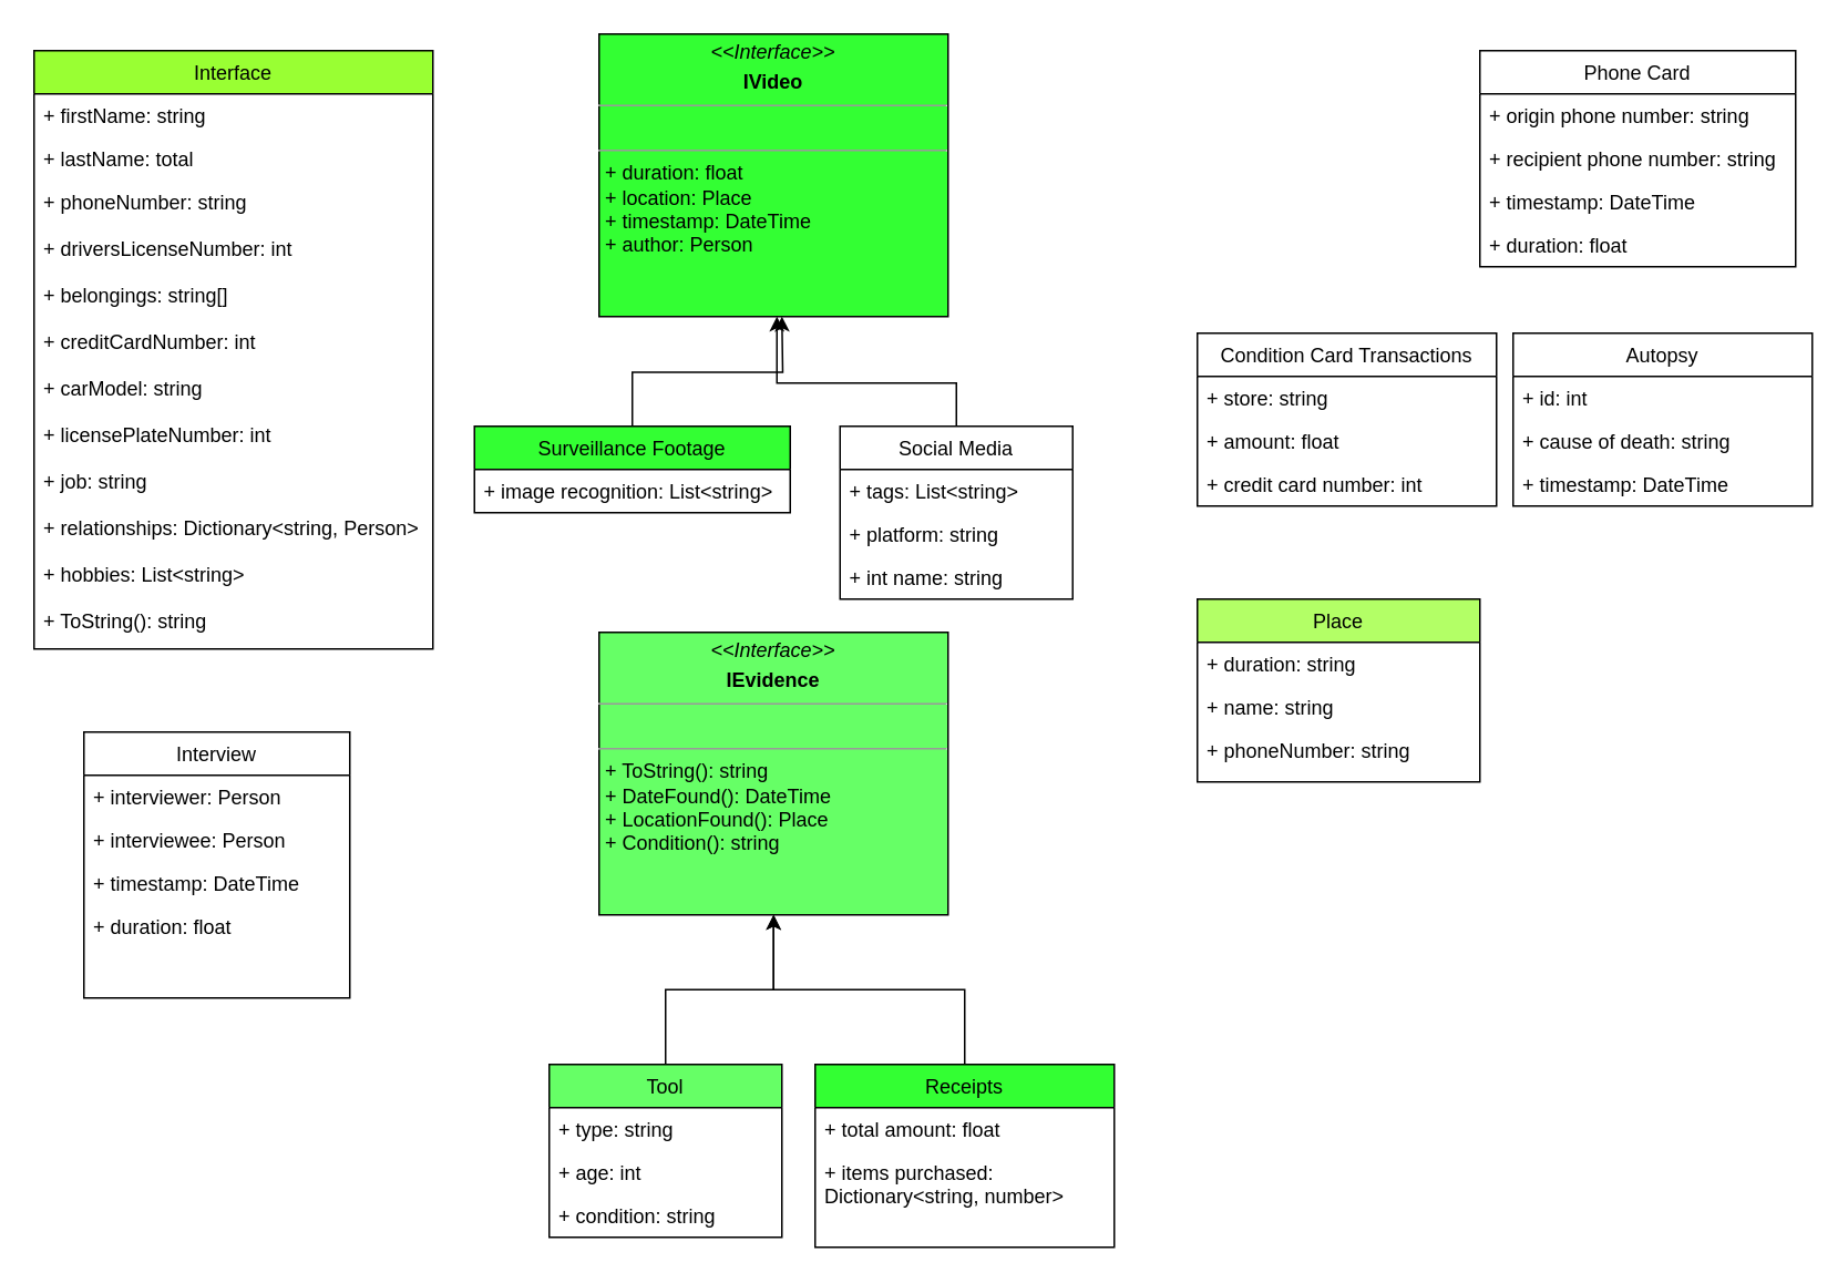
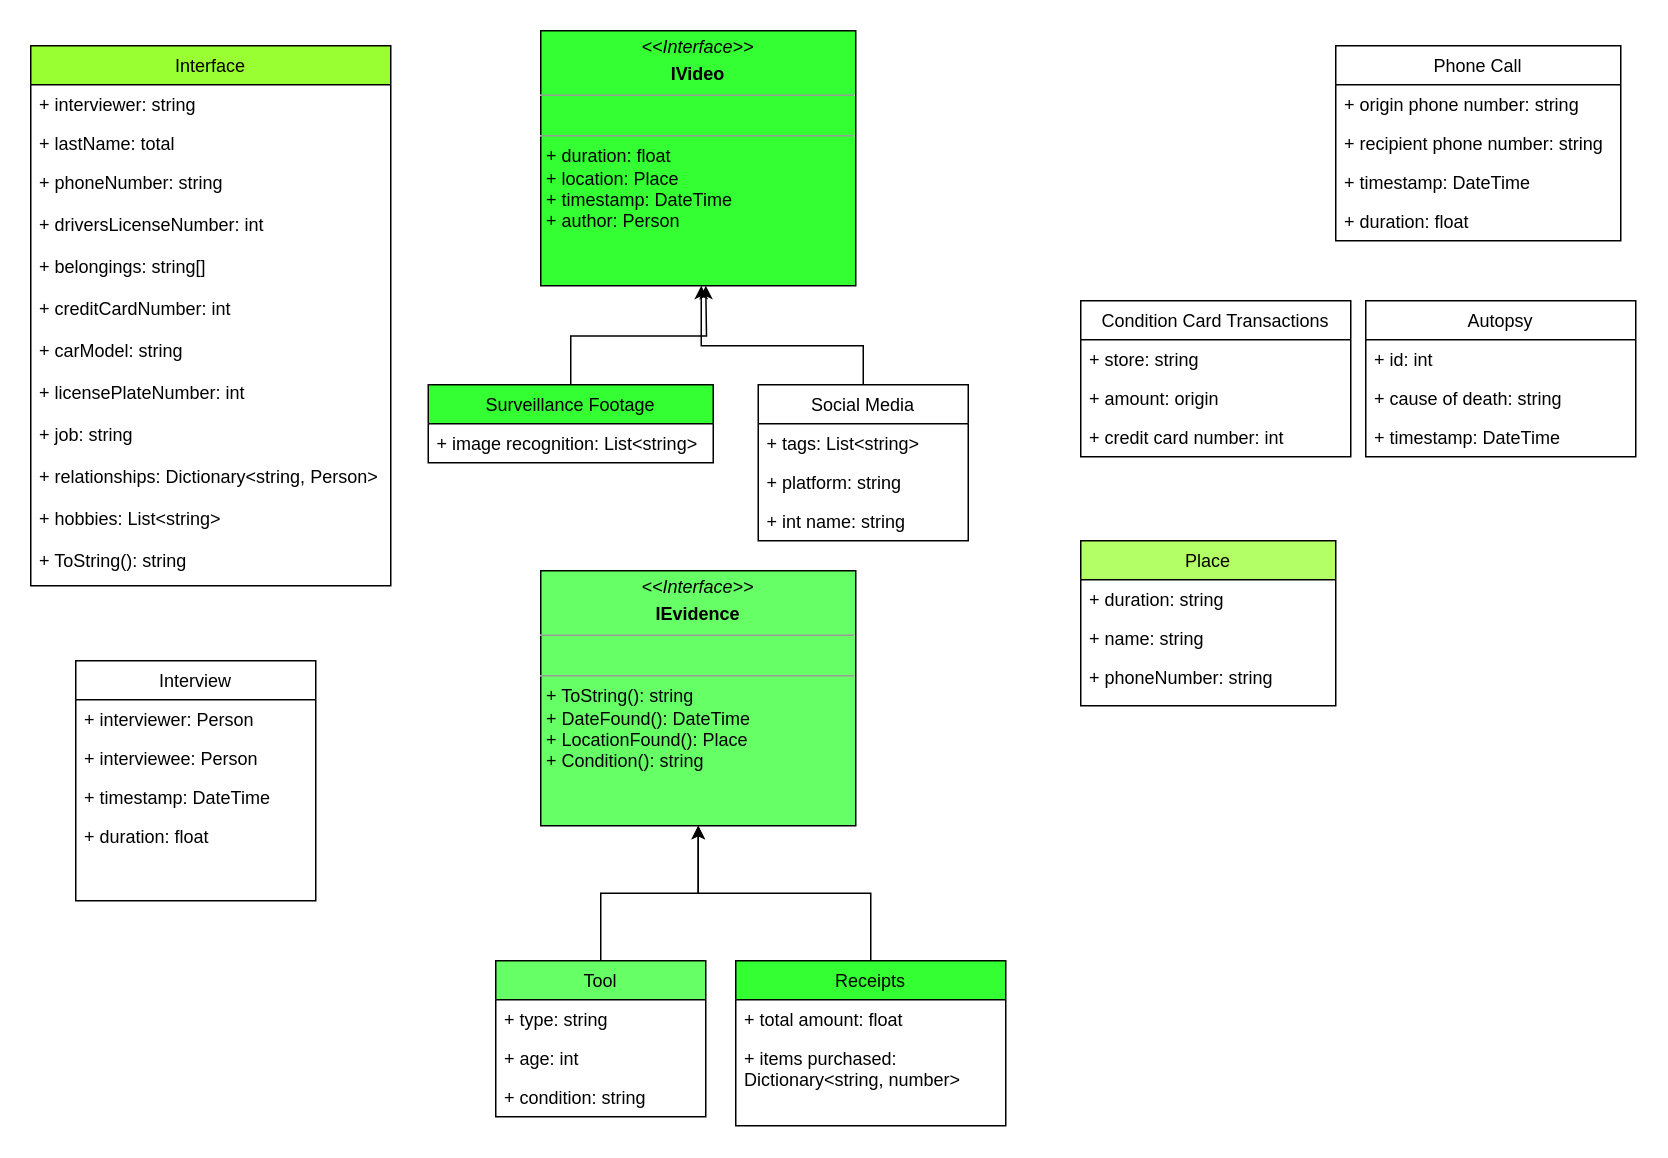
- <mxCell id="19" value="Phone Card" style="swimlane;fontStyle=0;childLayout=stackLayout;horizontal=1;startSize=26;fillColor=none;horizontalStack=0;resizeParent=1;resizeParentMax=0;resizeLast=0;collapsible=1;marginBottom=0;" parent="1" vertex="1"><mxGeometry x="890" y="30" width="190" height="130" as="geometry" /></mxCell>
+ <mxCell id="19" value="Phone Call" style="swimlane;fontStyle=0;childLayout=stackLayout;horizontal=1;startSize=26;fillColor=none;horizontalStack=0;resizeParent=1;resizeParentMax=0;resizeLast=0;collapsible=1;marginBottom=0;" parent="1" vertex="1"><mxGeometry x="890" y="30" width="190" height="130" as="geometry" /></mxCell>
- <mxCell id="3" value="+ firstName: string" style="text;strokeColor=none;fillColor=none;align=left;verticalAlign=top;spacingLeft=4;spacingRight=4;overflow=hidden;rotatable=0;points=[[0,0.5],[1,0.5]];portConstraint=eastwest;" parent="2" vertex="1"><mxGeometry y="26" width="240" height="26" as="geometry" /></mxCell>
+ <mxCell id="3" value="+ interviewer: string" style="text;strokeColor=none;fillColor=none;align=left;verticalAlign=top;spacingLeft=4;spacingRight=4;overflow=hidden;rotatable=0;points=[[0,0.5],[1,0.5]];portConstraint=eastwest;" parent="2" vertex="1"><mxGeometry y="26" width="240" height="26" as="geometry" /></mxCell>
- <mxCell id="32" value="+ amount: float" style="text;strokeColor=none;fillColor=none;align=left;verticalAlign=top;spacingLeft=4;spacingRight=4;overflow=hidden;rotatable=0;points=[[0,0.5],[1,0.5]];portConstraint=eastwest;" parent="30" vertex="1"><mxGeometry y="52" width="180" height="26" as="geometry" /></mxCell>
+ <mxCell id="32" value="+ amount: origin" style="text;strokeColor=none;fillColor=none;align=left;verticalAlign=top;spacingLeft=4;spacingRight=4;overflow=hidden;rotatable=0;points=[[0,0.5],[1,0.5]];portConstraint=eastwest;" parent="30" vertex="1"><mxGeometry y="52" width="180" height="26" as="geometry" /></mxCell>
